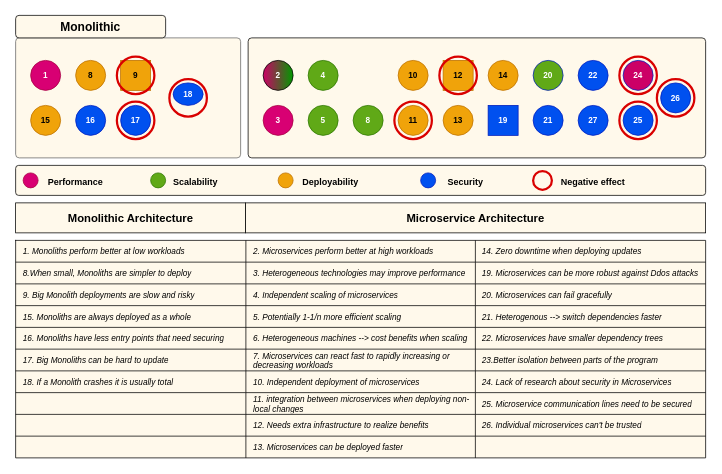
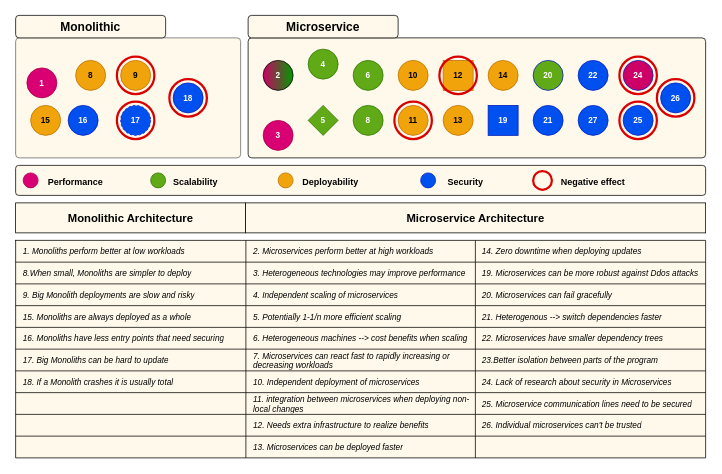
+ <mxCell id="5" value="&lt;font style=&quot;font-size: 16px;&quot;&gt;&lt;b&gt;Microservice&lt;br&gt;&lt;/b&gt;&lt;/font&gt;" style="rounded=1;whiteSpace=wrap;html=1;fillColor=#FFF9EB;" parent="1" vertex="1"><mxGeometry x="330" y="20" width="200" height="30" as="geometry" /></mxCell>
- <mxCell id="6" value="&lt;b style=&quot;font-size: 11px;&quot;&gt;&lt;font style=&quot;font-size: 11px;&quot;&gt;1&lt;/font&gt;&lt;/b&gt;" style="ellipse;whiteSpace=wrap;html=1;aspect=fixed;fontSize=11;fillColor=#d80073;strokeColor=#A50040;fontColor=#ffffff;" parent="1" vertex="1"><mxGeometry x="40" y="80" width="40" height="40" as="geometry" /></mxCell>
+ <mxCell id="6" value="&lt;b style=&quot;font-size: 11px;&quot;&gt;&lt;font style=&quot;font-size: 11px;&quot;&gt;1&lt;/font&gt;&lt;/b&gt;" style="ellipse;whiteSpace=wrap;html=1;aspect=fixed;fontSize=11;fillColor=#d80073;strokeColor=#A50040;fontColor=#ffffff;" parent="1" vertex="1"><mxGeometry x="35" y="90" width="40" height="40" as="geometry" /></mxCell>
- <mxCell id="55" value="&lt;b&gt;9&lt;/b&gt;" style="whiteSpace=wrap;html=1;aspect=fixed;fontSize=11;fillColor=#f0a30a;strokeColor=#BD7000;fontColor=#000000;rounded=0;" parent="1" vertex="1"><mxGeometry x="160" y="80" width="40" height="40" as="geometry" /></mxCell>
+ <mxCell id="55" value="&lt;b&gt;9&lt;/b&gt;" style="ellipse;whiteSpace=wrap;html=1;aspect=fixed;fontSize=11;fillColor=#f0a30a;strokeColor=#BD7000;fontColor=#000000;" parent="1" vertex="1"><mxGeometry x="160" y="80" width="40" height="40" as="geometry" /></mxCell>
- <mxCell id="59" value="&lt;b&gt;4&lt;/b&gt;" style="ellipse;whiteSpace=wrap;html=1;aspect=fixed;fontSize=11;fillColor=#60a917;fontColor=#ffffff;strokeColor=#2D7600;" parent="1" vertex="1"><mxGeometry x="410" y="80" width="40" height="40" as="geometry" /></mxCell>
+ <mxCell id="59" value="&lt;b&gt;4&lt;/b&gt;" style="ellipse;whiteSpace=wrap;html=1;aspect=fixed;fontSize=11;fillColor=#60a917;fontColor=#ffffff;strokeColor=#2D7600;" parent="1" vertex="1"><mxGeometry x="410" y="65" width="40" height="40" as="geometry" /></mxCell>
+ <mxCell id="60" value="&lt;b&gt;6&lt;/b&gt;" style="ellipse;whiteSpace=wrap;html=1;aspect=fixed;fontSize=11;fillColor=#60a917;fontColor=#ffffff;strokeColor=#2D7600;" parent="1" vertex="1"><mxGeometry x="470" y="80" width="40" height="40" as="geometry" /></mxCell>
- <mxCell id="57" value="&lt;b&gt;18&lt;/b&gt;" style="ellipse;whiteSpace=wrap;html=1;aspect=fixed;fontSize=11;fillColor=#0050ef;strokeColor=#001DBC;fontColor=#ffffff;" parent="1" vertex="1"><mxGeometry x="230" y="110" width="40" height="30" as="geometry" /></mxCell>
+ <mxCell id="57" value="&lt;b&gt;18&lt;/b&gt;" style="ellipse;whiteSpace=wrap;html=1;aspect=fixed;fontSize=11;fillColor=#0050ef;strokeColor=#001DBC;fontColor=#ffffff;" parent="1" vertex="1"><mxGeometry x="230" y="110" width="40" height="40" as="geometry" /></mxCell>
- <mxCell id="54" value="&lt;b&gt;16&lt;/b&gt;" style="ellipse;whiteSpace=wrap;html=1;aspect=fixed;fontSize=11;fillColor=#0050ef;strokeColor=#001DBC;fontColor=#ffffff;" parent="1" vertex="1"><mxGeometry x="100" y="140" width="40" height="40" as="geometry" /></mxCell>
+ <mxCell id="54" value="&lt;b&gt;16&lt;/b&gt;" style="ellipse;whiteSpace=wrap;html=1;aspect=fixed;fontSize=11;fillColor=#0050ef;strokeColor=#001DBC;fontColor=#ffffff;" parent="1" vertex="1"><mxGeometry x="90" y="140" width="40" height="40" as="geometry" /></mxCell>
- <mxCell id="56" value="&lt;b&gt;17&lt;/b&gt;" style="ellipse;whiteSpace=wrap;html=1;aspect=fixed;fontSize=11;fillColor=#0050ef;strokeColor=#001DBC;fontColor=#ffffff;" parent="1" vertex="1"><mxGeometry x="160" y="140" width="40" height="40" as="geometry" /></mxCell>
+ <mxCell id="56" value="&lt;b&gt;17&lt;/b&gt;" style="ellipse;whiteSpace=wrap;html=1;aspect=fixed;fontSize=11;fillColor=#0050ef;strokeColor=#001DBC;fontColor=#ffffff;dashed=1;" parent="1" vertex="1"><mxGeometry x="160" y="140" width="40" height="40" as="geometry" /></mxCell>
- <mxCell id="58" value="&lt;b&gt;3&lt;/b&gt;" style="ellipse;whiteSpace=wrap;html=1;aspect=fixed;fontSize=11;fillColor=#d80073;strokeColor=#A50040;fontColor=#ffffff;" parent="1" vertex="1"><mxGeometry x="350" y="140" width="40" height="40" as="geometry" /></mxCell>
+ <mxCell id="58" value="&lt;b&gt;3&lt;/b&gt;" style="ellipse;whiteSpace=wrap;html=1;aspect=fixed;fontSize=11;fillColor=#d80073;strokeColor=#A50040;fontColor=#ffffff;" parent="1" vertex="1"><mxGeometry x="350" y="160" width="40" height="40" as="geometry" /></mxCell>
- <mxCell id="61" value="&lt;b&gt;5&lt;/b&gt;" style="ellipse;whiteSpace=wrap;html=1;aspect=fixed;fontSize=11;fillColor=#60a917;fontColor=#ffffff;strokeColor=#2D7600;" parent="1" vertex="1"><mxGeometry x="410" y="140" width="40" height="40" as="geometry" /></mxCell>
+ <mxCell id="61" value="&lt;b&gt;5&lt;/b&gt;" style="rhombus;whiteSpace=wrap;html=1;aspect=fixed;fontSize=11;fillColor=#60a917;fontColor=#ffffff;strokeColor=#2D7600;" parent="1" vertex="1"><mxGeometry x="410" y="140" width="40" height="40" as="geometry" /></mxCell>
